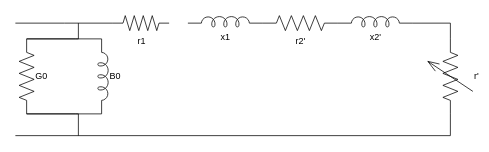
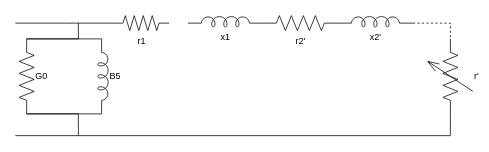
- <mxCell id="5" style="edgeStyle=orthogonalEdgeStyle;rounded=0;orthogonalLoop=1;jettySize=auto;html=1;exitX=1;exitY=0.645;exitDx=0;exitDy=0;exitPerimeter=0;entryX=1;entryY=0.5;entryDx=0;entryDy=0;entryPerimeter=0;endArrow=none;endFill=0;" edge="1" parent="1" source="6" target="10"><mxGeometry relative="1" as="geometry" /></mxCell>
+ <mxCell id="5" style="edgeStyle=orthogonalEdgeStyle;rounded=0;orthogonalLoop=1;jettySize=auto;html=1;exitX=1;exitY=0.645;exitDx=0;exitDy=0;exitPerimeter=0;entryX=1;entryY=0.5;entryDx=0;entryDy=0;entryPerimeter=0;endArrow=none;endFill=0;dashed=1;" edge="1" parent="1" source="6" target="10"><mxGeometry relative="1" as="geometry" /></mxCell>
- <mxCell id="16" value="B0" style="pointerEvents=1;verticalLabelPosition=middle;shadow=0;dashed=0;align=left;html=1;verticalAlign=middle;shape=mxgraph.electrical.inductors.inductor_5;direction=south;labelPosition=right;" vertex="1" parent="1"><mxGeometry x="130" y="51" width="14" height="100" as="geometry" /></mxCell>
+ <mxCell id="16" value="B5" style="pointerEvents=1;verticalLabelPosition=middle;shadow=0;dashed=0;align=left;html=1;verticalAlign=middle;shape=mxgraph.electrical.inductors.inductor_5;direction=south;labelPosition=right;" vertex="1" parent="1"><mxGeometry x="130" y="51" width="14" height="100" as="geometry" /></mxCell>
